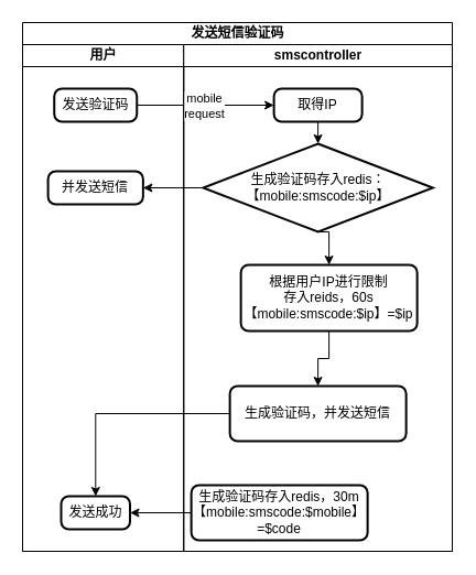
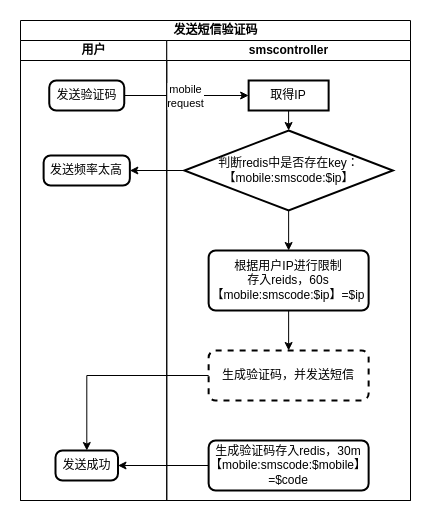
- <mxCell id="12" value="取得IP" style="rounded=1;whiteSpace=wrap;html=1;absoluteArcSize=1;arcSize=14;strokeWidth=2;" vertex="1" parent="10"><mxGeometry x="81.88" y="40" width="80" height="30" as="geometry" /></mxCell>
+ <mxCell id="12" value="取得IP" style="whiteSpace=wrap;html=1;absoluteArcSize=1;arcSize=14;strokeWidth=2;rounded=0;" vertex="1" parent="10"><mxGeometry x="81.88" y="40" width="80" height="30" as="geometry" /></mxCell>
- <mxCell id="6" value="并发送短信" style="rounded=1;whiteSpace=wrap;html=1;absoluteArcSize=1;arcSize=14;strokeWidth=2;" vertex="1" parent="3"><mxGeometry x="23.12" y="115" width="86.25" height="30" as="geometry" /></mxCell>
+ <mxCell id="6" value="发送频率太高" style="rounded=1;whiteSpace=wrap;html=1;absoluteArcSize=1;arcSize=14;strokeWidth=2;" vertex="1" parent="3"><mxGeometry x="23.12" y="115" width="86.25" height="30" as="geometry" /></mxCell>
- <mxCell id="19" value="&lt;span&gt;生成验证码存入redis：&lt;/span&gt;&lt;br&gt;&lt;span&gt;【mobile:smscode:$ip】&lt;/span&gt;" style="strokeWidth=2;html=1;shape=mxgraph.flowchart.decision;whiteSpace=wrap;" vertex="1" parent="10"><mxGeometry x="17.63" y="90" width="208.5" height="80" as="geometry" /></mxCell>
+ <mxCell id="19" value="&lt;span&gt;判断redis中是否存在key：&lt;/span&gt;&lt;br&gt;&lt;span&gt;【mobile:smscode:$ip】&lt;/span&gt;" style="strokeWidth=2;html=1;shape=mxgraph.flowchart.decision;whiteSpace=wrap;" vertex="1" parent="10"><mxGeometry x="17.63" y="90" width="208.5" height="80" as="geometry" /></mxCell>
- <mxCell id="13" value="根据用户IP进行限制&lt;br&gt;存入reids，60s&lt;br&gt;【mobile:smscode:$ip】=$ip" style="rounded=1;whiteSpace=wrap;html=1;absoluteArcSize=1;arcSize=14;strokeWidth=2;" vertex="1" parent="10"><mxGeometry x="51.88" y="200" width="160" height="60" as="geometry" /></mxCell>
+ <mxCell id="13" value="根据用户IP进行限制&lt;br&gt;存入reids，60s&lt;br&gt;【mobile:smscode:$ip】=$ip" style="rounded=1;whiteSpace=wrap;html=1;absoluteArcSize=1;arcSize=14;strokeWidth=2;" vertex="1" parent="10"><mxGeometry x="41.88" y="210" width="160" height="60" as="geometry" /></mxCell>
- <mxCell id="14" value="生成验证码，并发送短信" style="rounded=1;whiteSpace=wrap;html=1;absoluteArcSize=1;arcSize=14;strokeWidth=2;" vertex="1" parent="10"><mxGeometry x="41.88" y="310" width="160" height="50" as="geometry" /></mxCell>
+ <mxCell id="14" value="生成验证码，并发送短信" style="rounded=1;whiteSpace=wrap;html=1;absoluteArcSize=1;arcSize=14;strokeWidth=2;dashed=1;" vertex="1" parent="10"><mxGeometry x="41.88" y="310" width="160" height="50" as="geometry" /></mxCell>
- <mxCell id="16" value="生成验证码存入redis，30m&lt;br&gt;【mobile:smscode:$mobile】=$code" style="rounded=1;whiteSpace=wrap;html=1;absoluteArcSize=1;arcSize=14;strokeWidth=2;" vertex="1" parent="10"><mxGeometry x="6.88" y="400" width="160" height="50" as="geometry" /></mxCell>
+ <mxCell id="16" value="生成验证码存入redis，30m&lt;br&gt;【mobile:smscode:$mobile】=$code" style="rounded=1;whiteSpace=wrap;html=1;absoluteArcSize=1;arcSize=14;strokeWidth=2;" vertex="1" parent="10"><mxGeometry x="41.88" y="400" width="160" height="50" as="geometry" /></mxCell>
